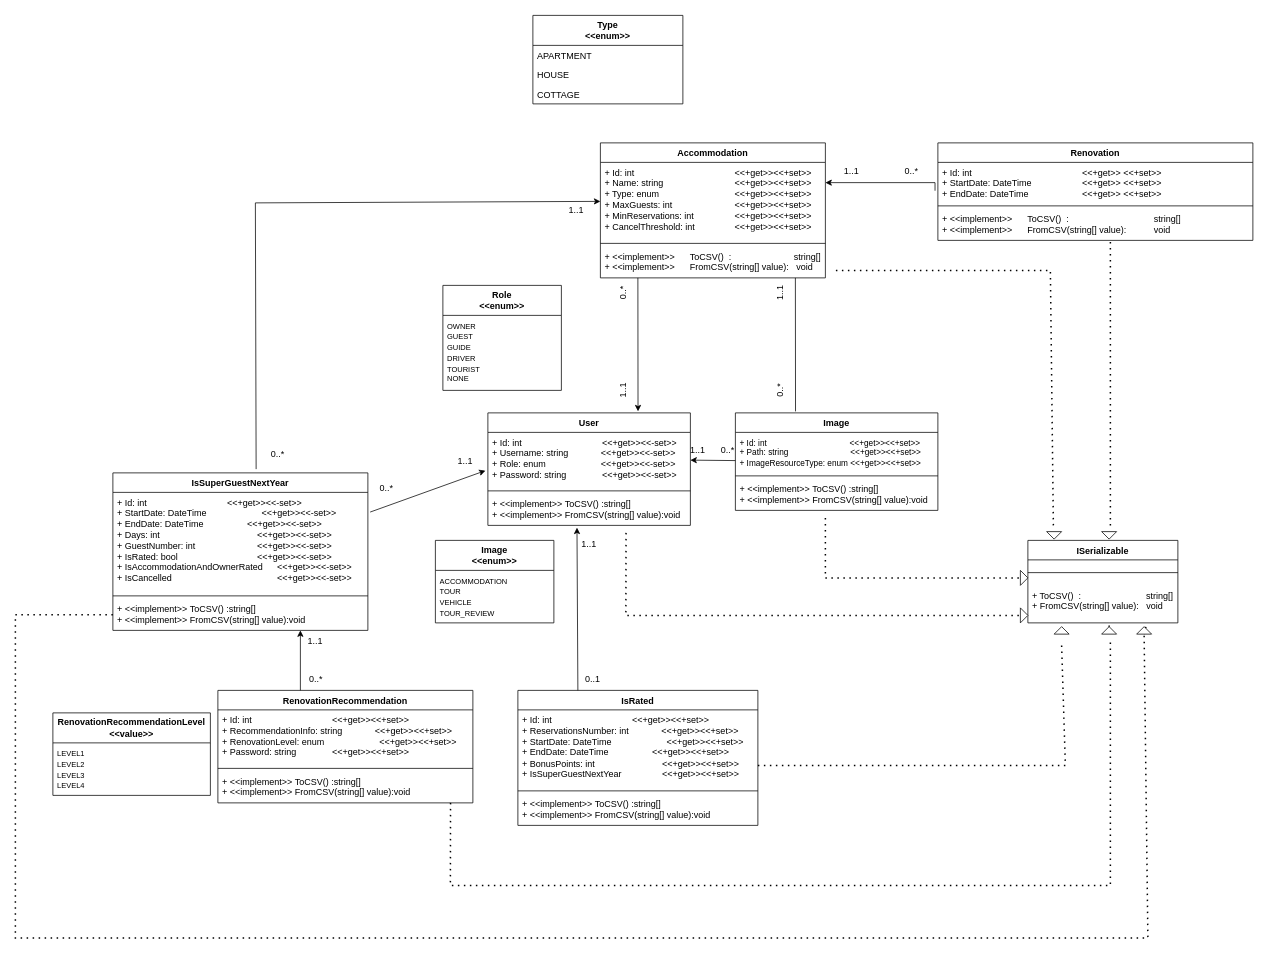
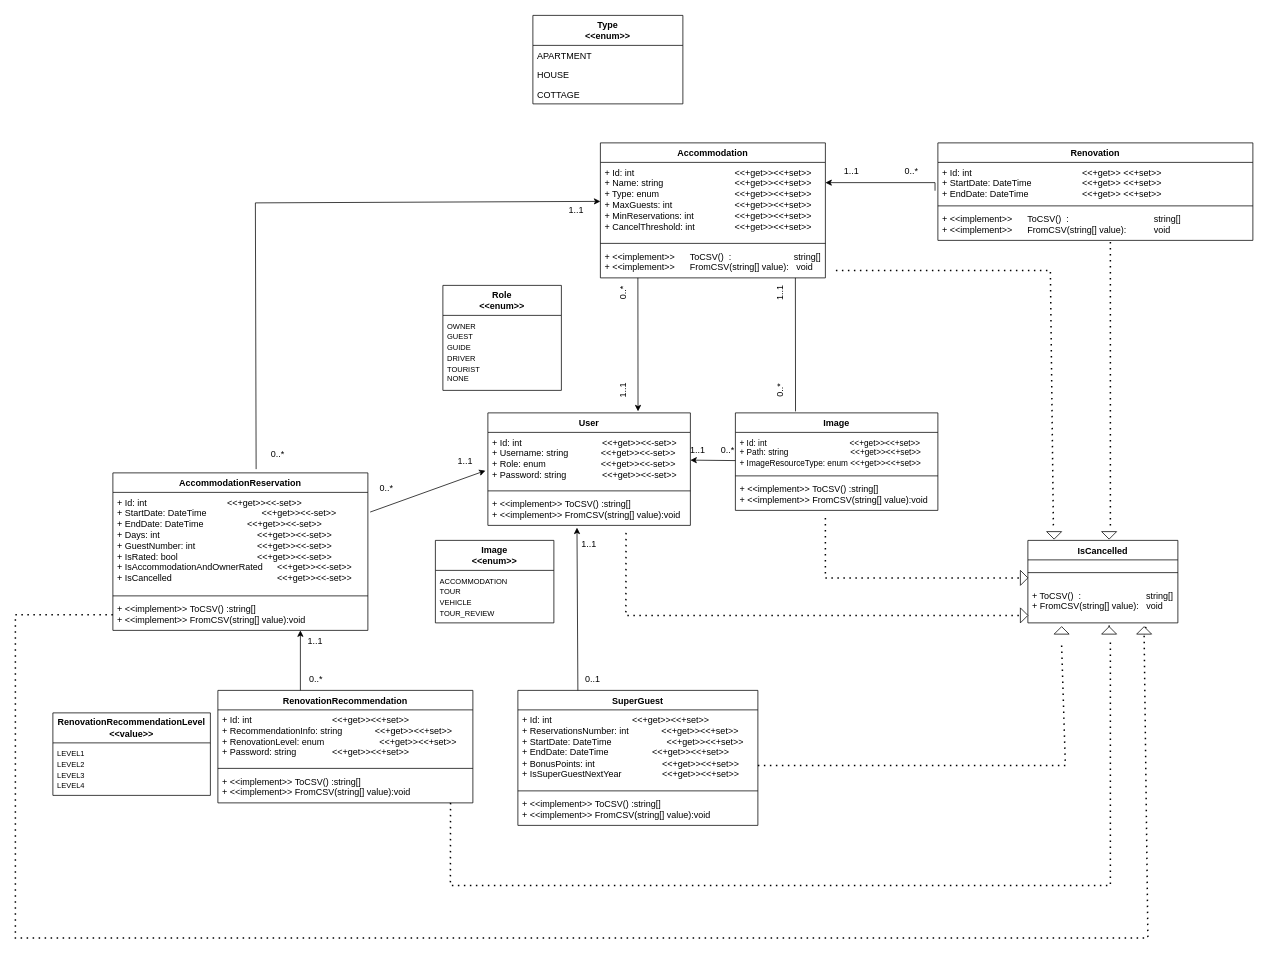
- <mxCell id="66" value="IsSuperGuestNextYear" style="swimlane;fontStyle=1;align=center;verticalAlign=top;childLayout=stackLayout;horizontal=1;startSize=26;horizontalStack=0;resizeParent=1;resizeParentMax=0;resizeLast=0;collapsible=1;marginBottom=0;whiteSpace=wrap;html=1;" vertex="1" parent="1"><mxGeometry x="150" y="630" width="340" height="210" as="geometry" /></mxCell>
+ <mxCell id="66" value="AccommodationReservation" style="swimlane;fontStyle=1;align=center;verticalAlign=top;childLayout=stackLayout;horizontal=1;startSize=26;horizontalStack=0;resizeParent=1;resizeParentMax=0;resizeLast=0;collapsible=1;marginBottom=0;whiteSpace=wrap;html=1;" vertex="1" parent="1"><mxGeometry x="150" y="630" width="340" height="210" as="geometry" /></mxCell>
- <mxCell id="15" value="ISerializable" style="swimlane;fontStyle=1;align=center;verticalAlign=top;childLayout=stackLayout;horizontal=1;startSize=26;horizontalStack=0;resizeParent=1;resizeParentMax=0;resizeLast=0;collapsible=1;marginBottom=0;whiteSpace=wrap;html=1;" vertex="1" parent="1"><mxGeometry x="1370" y="720" width="200" height="110" as="geometry" /></mxCell>
+ <mxCell id="15" value="IsCancelled" style="swimlane;fontStyle=1;align=center;verticalAlign=top;childLayout=stackLayout;horizontal=1;startSize=26;horizontalStack=0;resizeParent=1;resizeParentMax=0;resizeLast=0;collapsible=1;marginBottom=0;whiteSpace=wrap;html=1;" vertex="1" parent="1"><mxGeometry x="1370" y="720" width="200" height="110" as="geometry" /></mxCell>
- <mxCell id="49" value="IsRated" style="swimlane;fontStyle=1;align=center;verticalAlign=top;childLayout=stackLayout;horizontal=1;startSize=26;horizontalStack=0;resizeParent=1;resizeParentMax=0;resizeLast=0;collapsible=1;marginBottom=0;whiteSpace=wrap;html=1;" vertex="1" parent="1"><mxGeometry x="690" y="920" width="320" height="180" as="geometry" /></mxCell>
+ <mxCell id="49" value="SuperGuest" style="swimlane;fontStyle=1;align=center;verticalAlign=top;childLayout=stackLayout;horizontal=1;startSize=26;horizontalStack=0;resizeParent=1;resizeParentMax=0;resizeLast=0;collapsible=1;marginBottom=0;whiteSpace=wrap;html=1;" vertex="1" parent="1"><mxGeometry x="690" y="920" width="320" height="180" as="geometry" /></mxCell>
